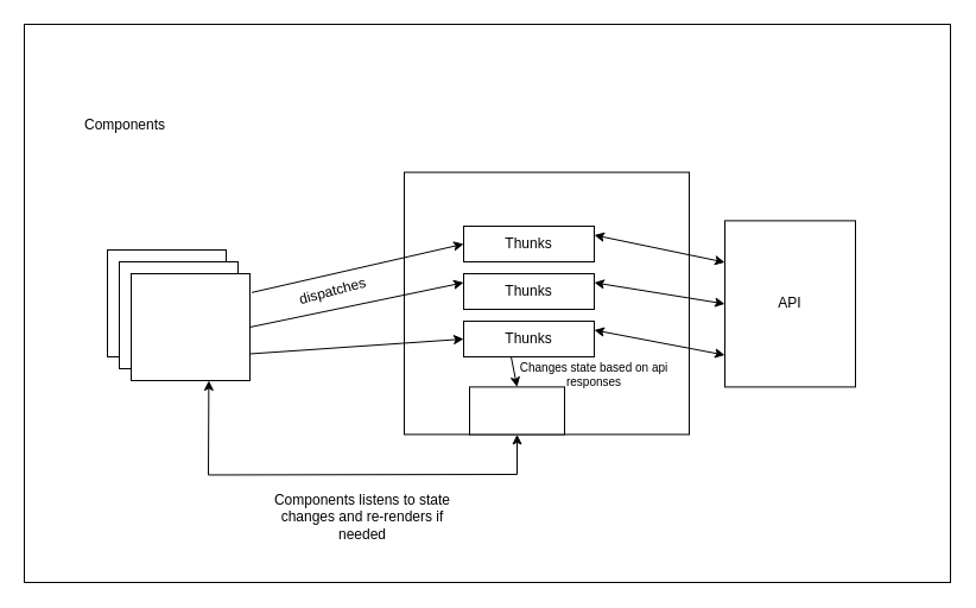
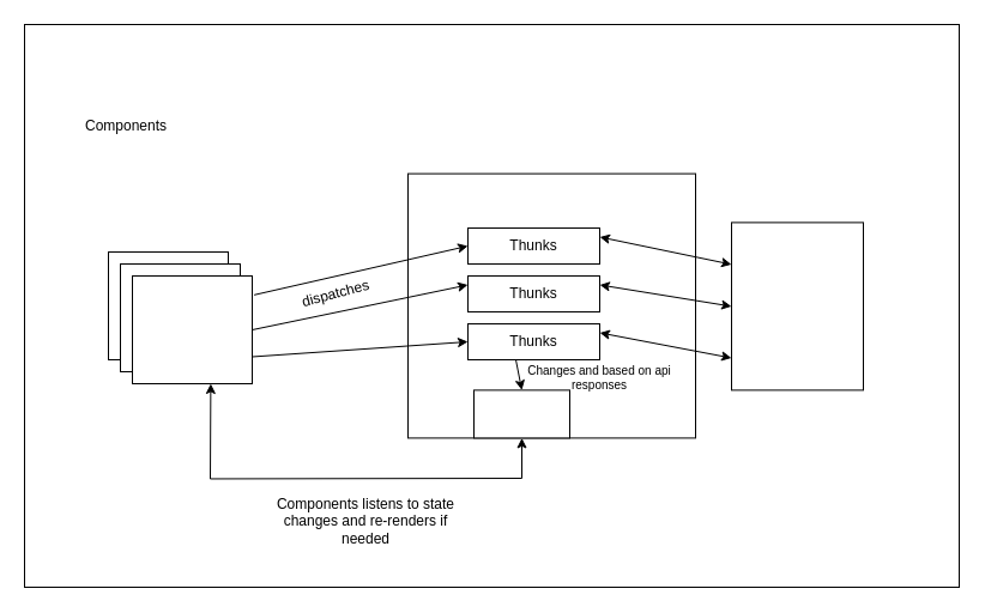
- <mxCell id="21" value="API" style="text;html=1;align=center;verticalAlign=middle;whiteSpace=wrap;rounded=0;" vertex="1" parent="1"><mxGeometry x="635" y="240" width="60" height="30" as="geometry" /></mxCell>
- <mxCell id="27" value="Changes state based on api responses" style="text;html=1;align=center;verticalAlign=middle;whiteSpace=wrap;rounded=0;fontSize=10;" vertex="1" parent="1"><mxGeometry x="430" y="300.4" width="140" height="30" as="geometry" /></mxCell>
+ <mxCell id="27" value="Changes and based on api responses" style="text;html=1;align=center;verticalAlign=middle;whiteSpace=wrap;rounded=0;fontSize=10;" vertex="1" parent="1"><mxGeometry x="430" y="300.4" width="140" height="30" as="geometry" /></mxCell>
